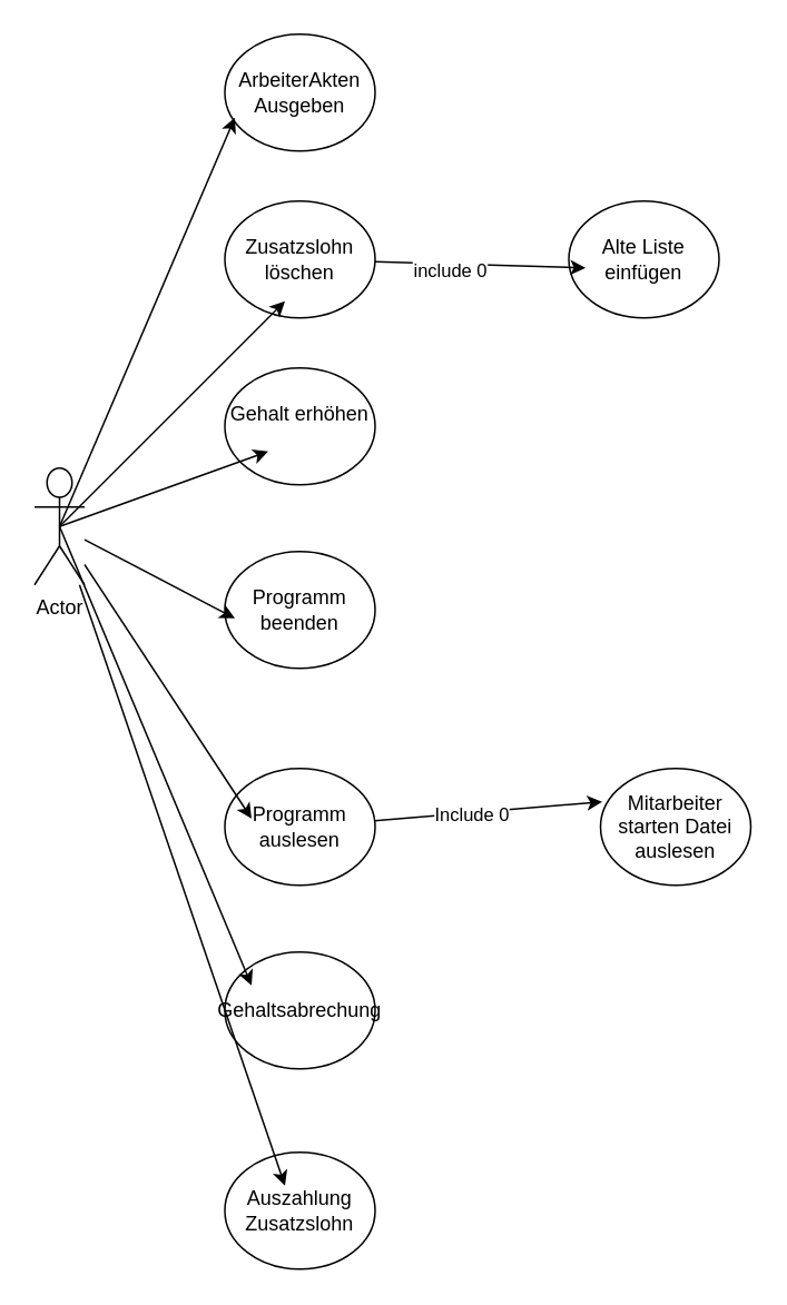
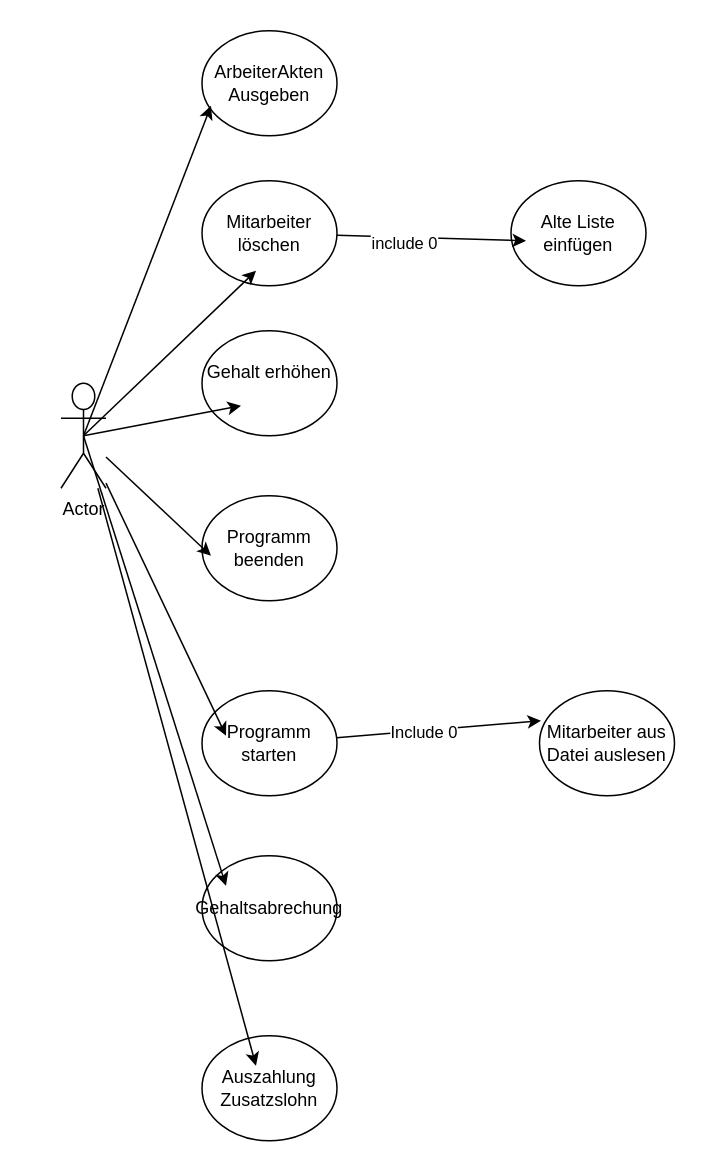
- <mxCell id="3" value="Zusatzslohn löschen" style="ellipse;whiteSpace=wrap;html=1;align=center;verticalAlign=middle;" vertex="1" parent="1"><mxGeometry x="134" y="120" width="90" height="70" as="geometry" /></mxCell>
+ <mxCell id="3" value="Mitarbeiter löschen" style="ellipse;whiteSpace=wrap;html=1;align=center;verticalAlign=middle;" vertex="1" parent="1"><mxGeometry x="134" y="120" width="90" height="70" as="geometry" /></mxCell>
- <mxCell id="9" value="Actor" style="shape=umlActor;verticalLabelPosition=bottom;verticalAlign=top;html=1;outlineConnect=0;" vertex="1" parent="1"><mxGeometry x="20" y="280" width="30" height="70" as="geometry" /></mxCell>
+ <mxCell id="9" value="Actor" style="shape=umlActor;verticalLabelPosition=bottom;verticalAlign=top;html=1;outlineConnect=0;" vertex="1" parent="1"><mxGeometry x="40" y="255" width="30" height="70" as="geometry" /></mxCell>
- <mxCell id="7" value="Programm auslesen" style="ellipse;whiteSpace=wrap;html=1;align=center;verticalAlign=middle;" vertex="1" parent="1"><mxGeometry x="134" y="460" width="90" height="70" as="geometry" /></mxCell>
+ <mxCell id="7" value="Programm starten" style="ellipse;whiteSpace=wrap;html=1;align=center;verticalAlign=middle;" vertex="1" parent="1"><mxGeometry x="134" y="460" width="90" height="70" as="geometry" /></mxCell>
- <mxCell id="11" value="Mitarbeiter starten Datei auslesen" style="ellipse;whiteSpace=wrap;html=1;" vertex="1" parent="1"><mxGeometry x="359" y="460" width="90" height="70" as="geometry" /></mxCell>
+ <mxCell id="11" value="Mitarbeiter aus Datei auslesen" style="ellipse;whiteSpace=wrap;html=1;" vertex="1" parent="1"><mxGeometry x="359" y="460" width="90" height="70" as="geometry" /></mxCell>
